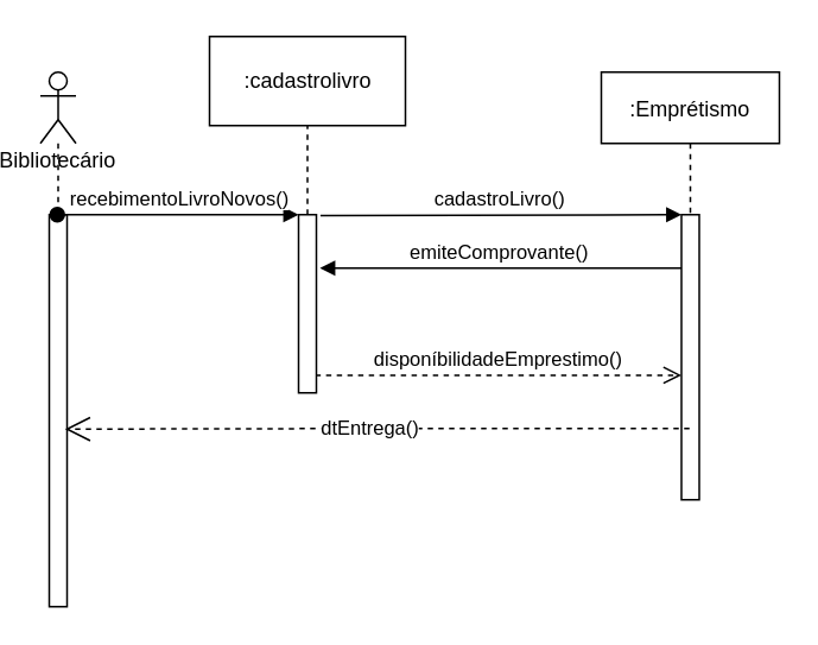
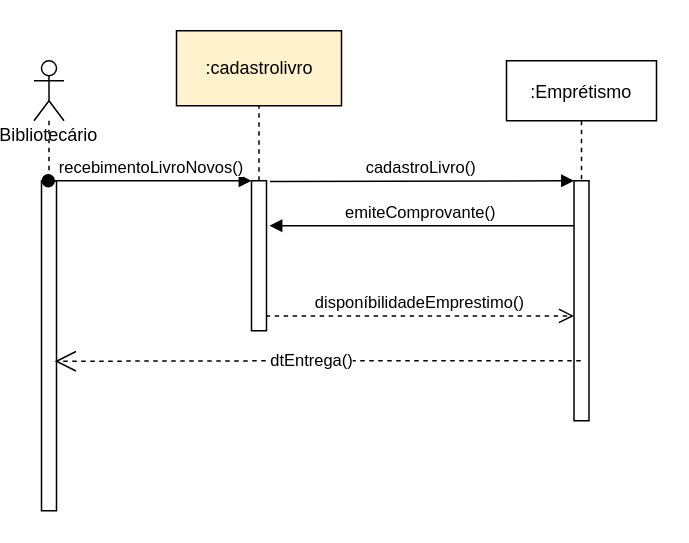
- <mxCell id="11" value=":cadastrolivro" style="html=1;" vertex="1" parent="1"><mxGeometry x="115" y="20" width="110" height="50" as="geometry" /></mxCell>
+ <mxCell id="11" value=":cadastrolivro" style="html=1;fillColor=#fff2cc;" vertex="1" parent="1"><mxGeometry x="115" y="20" width="110" height="50" as="geometry" /></mxCell>
